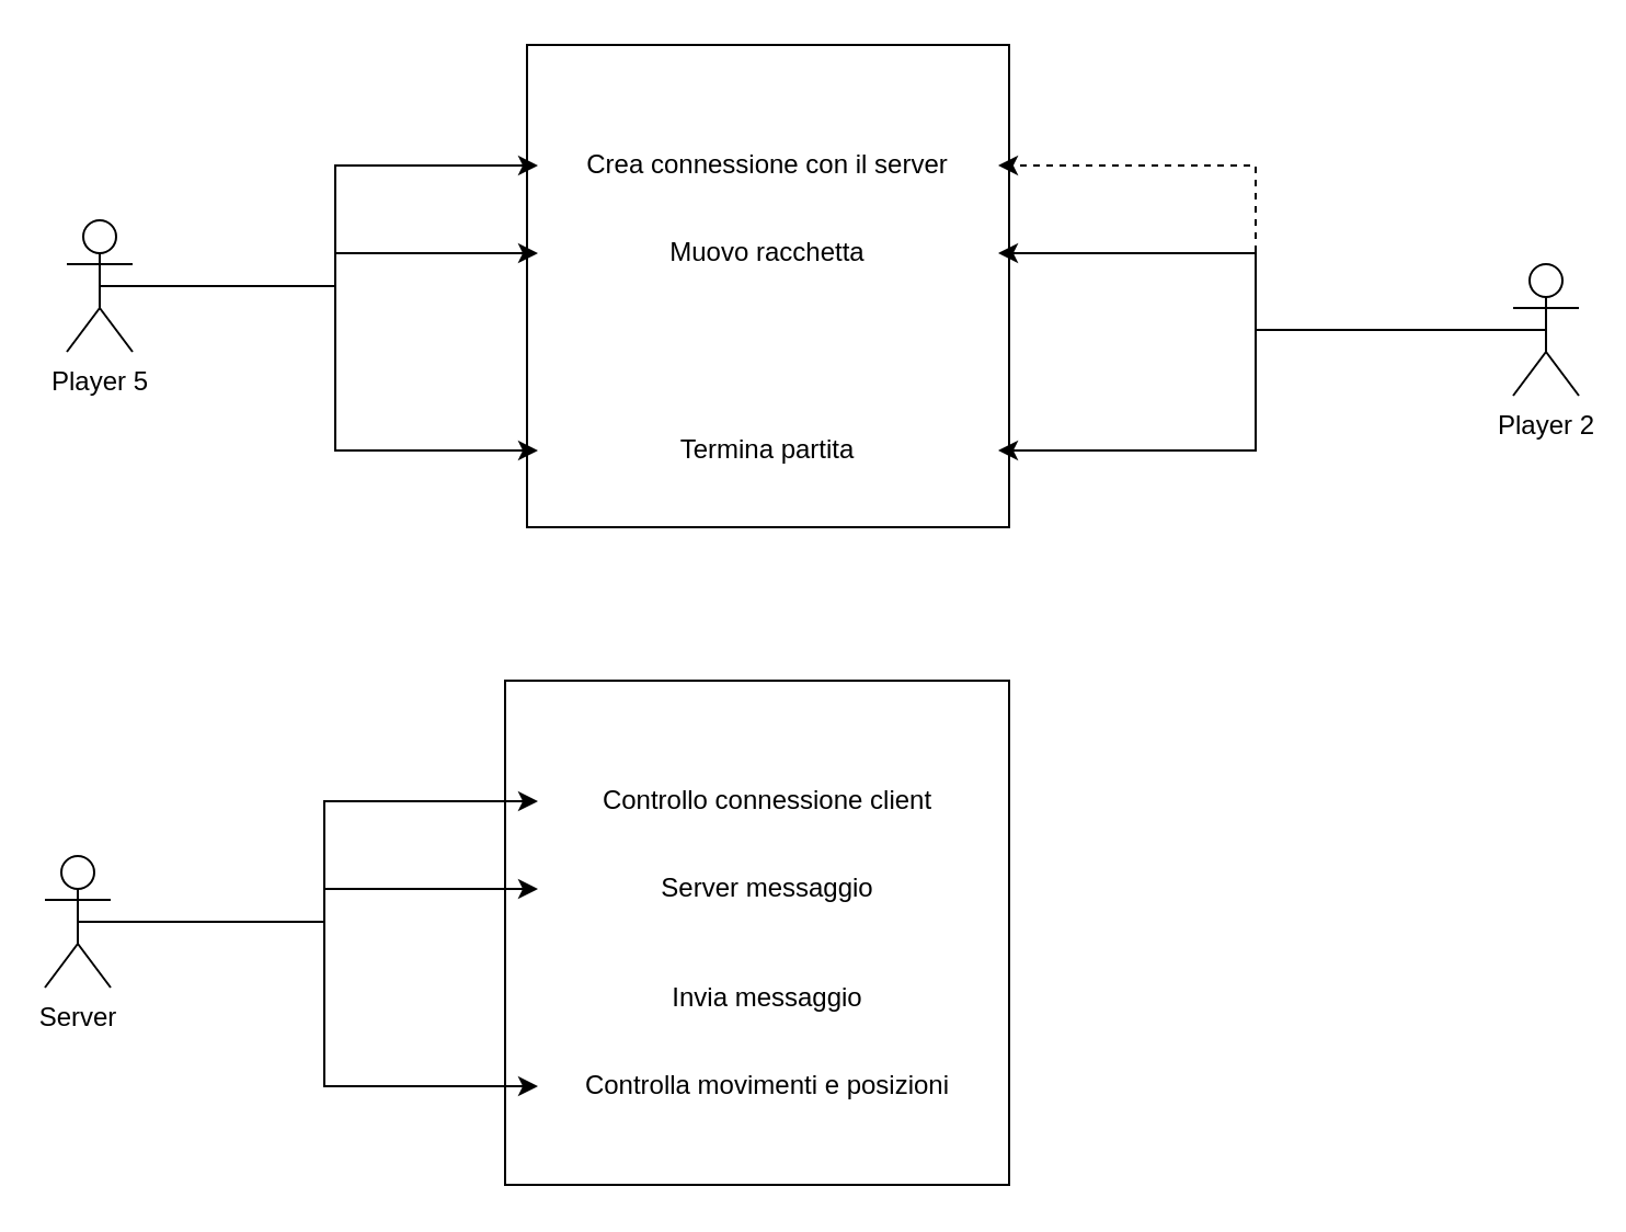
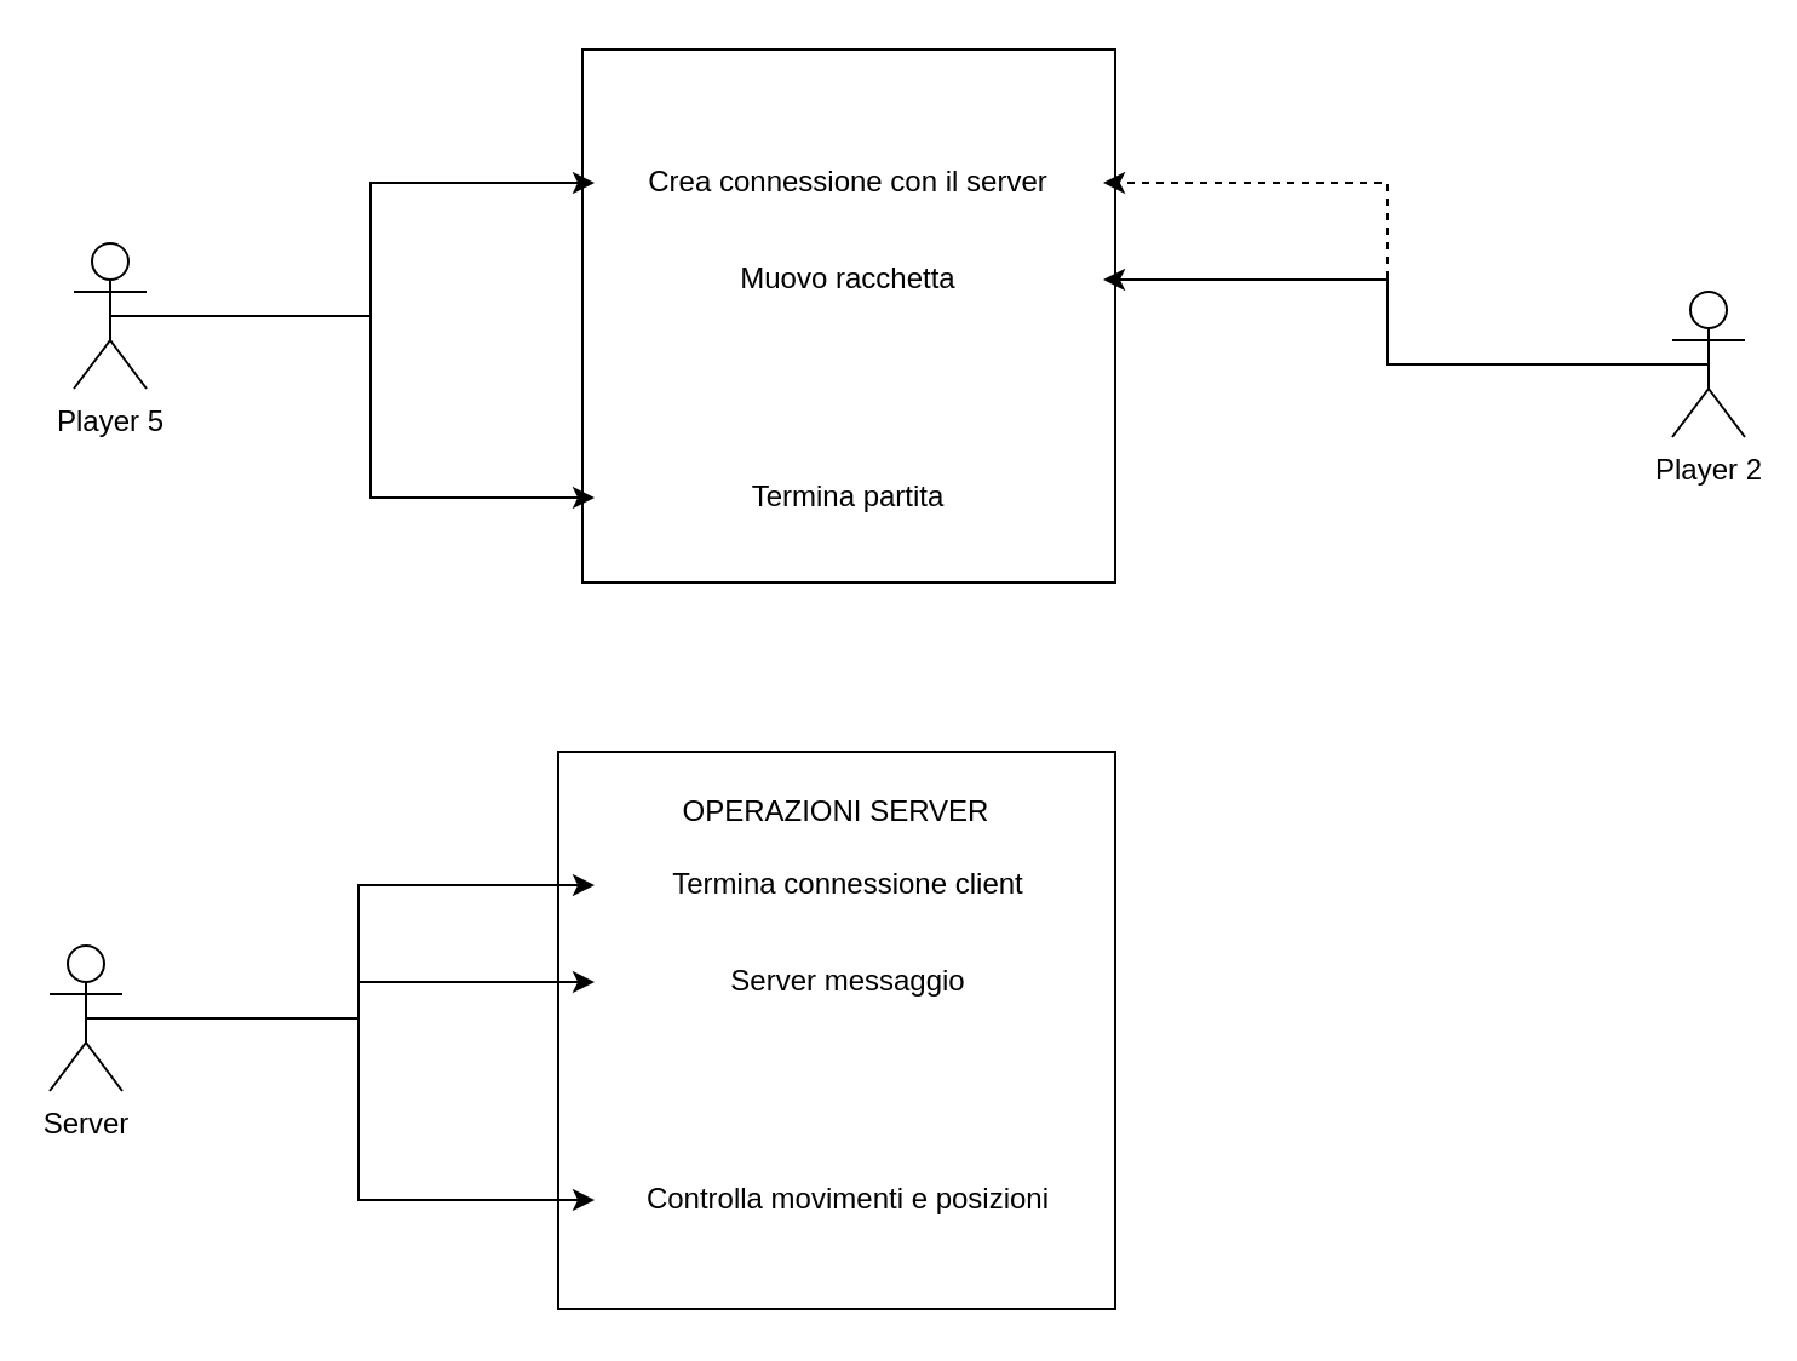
- <mxCell id="9" style="edgeStyle=orthogonalEdgeStyle;rounded=0;orthogonalLoop=1;jettySize=auto;html=1;exitX=0.5;exitY=0.5;exitDx=0;exitDy=0;exitPerimeter=0;" parent="1" source="7" target="4" edge="1"><mxGeometry relative="1" as="geometry" /></mxCell>
- <mxCell id="12" style="edgeStyle=orthogonalEdgeStyle;rounded=0;orthogonalLoop=1;jettySize=auto;html=1;exitX=0.5;exitY=0.5;exitDx=0;exitDy=0;exitPerimeter=0;entryX=1;entryY=0.5;entryDx=0;entryDy=0;" parent="1" source="13" target="5" edge="1"><mxGeometry relative="1" as="geometry" /></mxCell>
+ <mxCell id="15" value="OPERAZIONI SERVER" style="text;html=1;strokeColor=none;fillColor=none;align=center;verticalAlign=middle;whiteSpace=wrap;rounded=0;" parent="1" vertex="1"><mxGeometry x="265" y="320" width="160" height="30" as="geometry" /></mxCell>
- <mxCell id="16" value="Controllo connessione client" style="text;html=1;strokeColor=none;fillColor=none;align=center;verticalAlign=middle;whiteSpace=wrap;rounded=0;" parent="1" vertex="1"><mxGeometry x="245" y="350" width="210" height="30" as="geometry" /></mxCell>
+ <mxCell id="16" value="Termina connessione client" style="text;html=1;strokeColor=none;fillColor=none;align=center;verticalAlign=middle;whiteSpace=wrap;rounded=0;" parent="1" vertex="1"><mxGeometry x="245" y="350" width="210" height="30" as="geometry" /></mxCell>
- <mxCell id="18" value="Invia messaggio" style="text;html=1;strokeColor=none;fillColor=none;align=center;verticalAlign=middle;whiteSpace=wrap;rounded=0;" parent="1" vertex="1"><mxGeometry x="245" y="440" width="210" height="30" as="geometry" /></mxCell>
